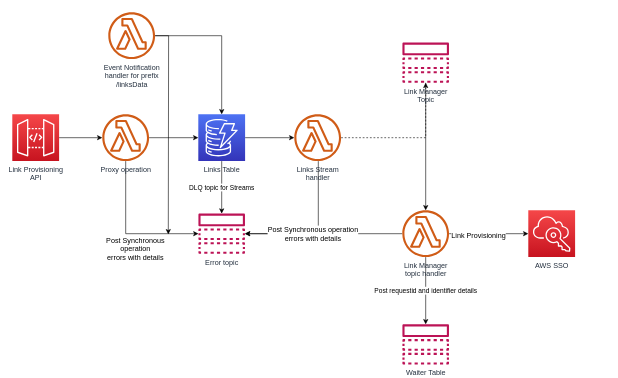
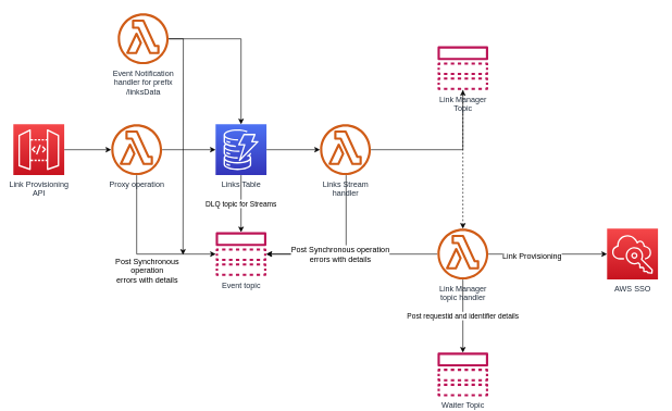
- <mxCell id="11" style="edgeStyle=orthogonalEdgeStyle;rounded=0;orthogonalLoop=1;jettySize=auto;html=1;dashed=1;" edge="1" parent="1" source="13" target="15"><mxGeometry relative="1" as="geometry" /></mxCell>
+ <mxCell id="11" style="edgeStyle=orthogonalEdgeStyle;rounded=0;orthogonalLoop=1;jettySize=auto;html=1;" edge="1" parent="1" source="13" target="15"><mxGeometry relative="1" as="geometry" /></mxCell>
- <mxCell id="14" style="edgeStyle=orthogonalEdgeStyle;rounded=0;orthogonalLoop=1;jettySize=auto;html=1;" edge="1" parent="1" source="15" target="21"><mxGeometry relative="1" as="geometry" /></mxCell>
+ <mxCell id="14" style="edgeStyle=orthogonalEdgeStyle;rounded=0;orthogonalLoop=1;jettySize=auto;html=1;dashed=1;" edge="1" parent="1" source="15" target="21"><mxGeometry relative="1" as="geometry" /></mxCell>
- <mxCell id="2" value="&lt;div&gt;AWS SSO&lt;/div&gt;" style="outlineConnect=0;fontColor=#232F3E;gradientColor=#F54749;gradientDirection=north;fillColor=#C7131F;strokeColor=#ffffff;dashed=0;verticalLabelPosition=bottom;verticalAlign=top;align=center;html=1;fontSize=12;fontStyle=0;aspect=fixed;shape=mxgraph.aws4.resourceIcon;resIcon=mxgraph.aws4.single_sign_on;" vertex="1" parent="1"><mxGeometry x="880" y="350" width="78" height="78" as="geometry" /></mxCell>
+ <mxCell id="2" value="&lt;div&gt;AWS SSO&lt;/div&gt;" style="outlineConnect=0;fontColor=#232F3E;gradientColor=#F54749;gradientDirection=north;fillColor=#C7131F;strokeColor=#ffffff;dashed=0;verticalLabelPosition=bottom;verticalAlign=top;align=center;html=1;fontSize=12;fontStyle=0;aspect=fixed;shape=mxgraph.aws4.resourceIcon;resIcon=mxgraph.aws4.single_sign_on;" vertex="1" parent="1"><mxGeometry x="930" y="350" width="78" height="78" as="geometry" /></mxCell>
- <mxCell id="23" value="Error topic" style="outlineConnect=0;fontColor=#232F3E;gradientColor=none;fillColor=#BC1356;strokeColor=none;dashed=0;verticalLabelPosition=bottom;verticalAlign=top;align=center;html=1;fontSize=12;fontStyle=0;aspect=fixed;pointerEvents=1;shape=mxgraph.aws4.topic;" vertex="1" parent="1"><mxGeometry x="330" y="355.5" width="78" height="67" as="geometry" /></mxCell>
+ <mxCell id="23" value="Event topic" style="outlineConnect=0;fontColor=#232F3E;gradientColor=none;fillColor=#BC1356;strokeColor=none;dashed=0;verticalLabelPosition=bottom;verticalAlign=top;align=center;html=1;fontSize=12;fontStyle=0;aspect=fixed;pointerEvents=1;shape=mxgraph.aws4.topic;" vertex="1" parent="1"><mxGeometry x="330" y="355.5" width="78" height="67" as="geometry" /></mxCell>
- <mxCell id="22" value="Waiter Table" style="outlineConnect=0;fontColor=#232F3E;gradientColor=none;fillColor=#BC1356;strokeColor=none;dashed=0;verticalLabelPosition=bottom;verticalAlign=top;align=center;html=1;fontSize=12;fontStyle=0;aspect=fixed;pointerEvents=1;shape=mxgraph.aws4.topic;" vertex="1" parent="1"><mxGeometry x="670" y="540" width="78" height="67" as="geometry" /></mxCell>
+ <mxCell id="22" value="Waiter Topic" style="outlineConnect=0;fontColor=#232F3E;gradientColor=none;fillColor=#BC1356;strokeColor=none;dashed=0;verticalLabelPosition=bottom;verticalAlign=top;align=center;html=1;fontSize=12;fontStyle=0;aspect=fixed;pointerEvents=1;shape=mxgraph.aws4.topic;" vertex="1" parent="1"><mxGeometry x="670" y="540" width="78" height="67" as="geometry" /></mxCell>
